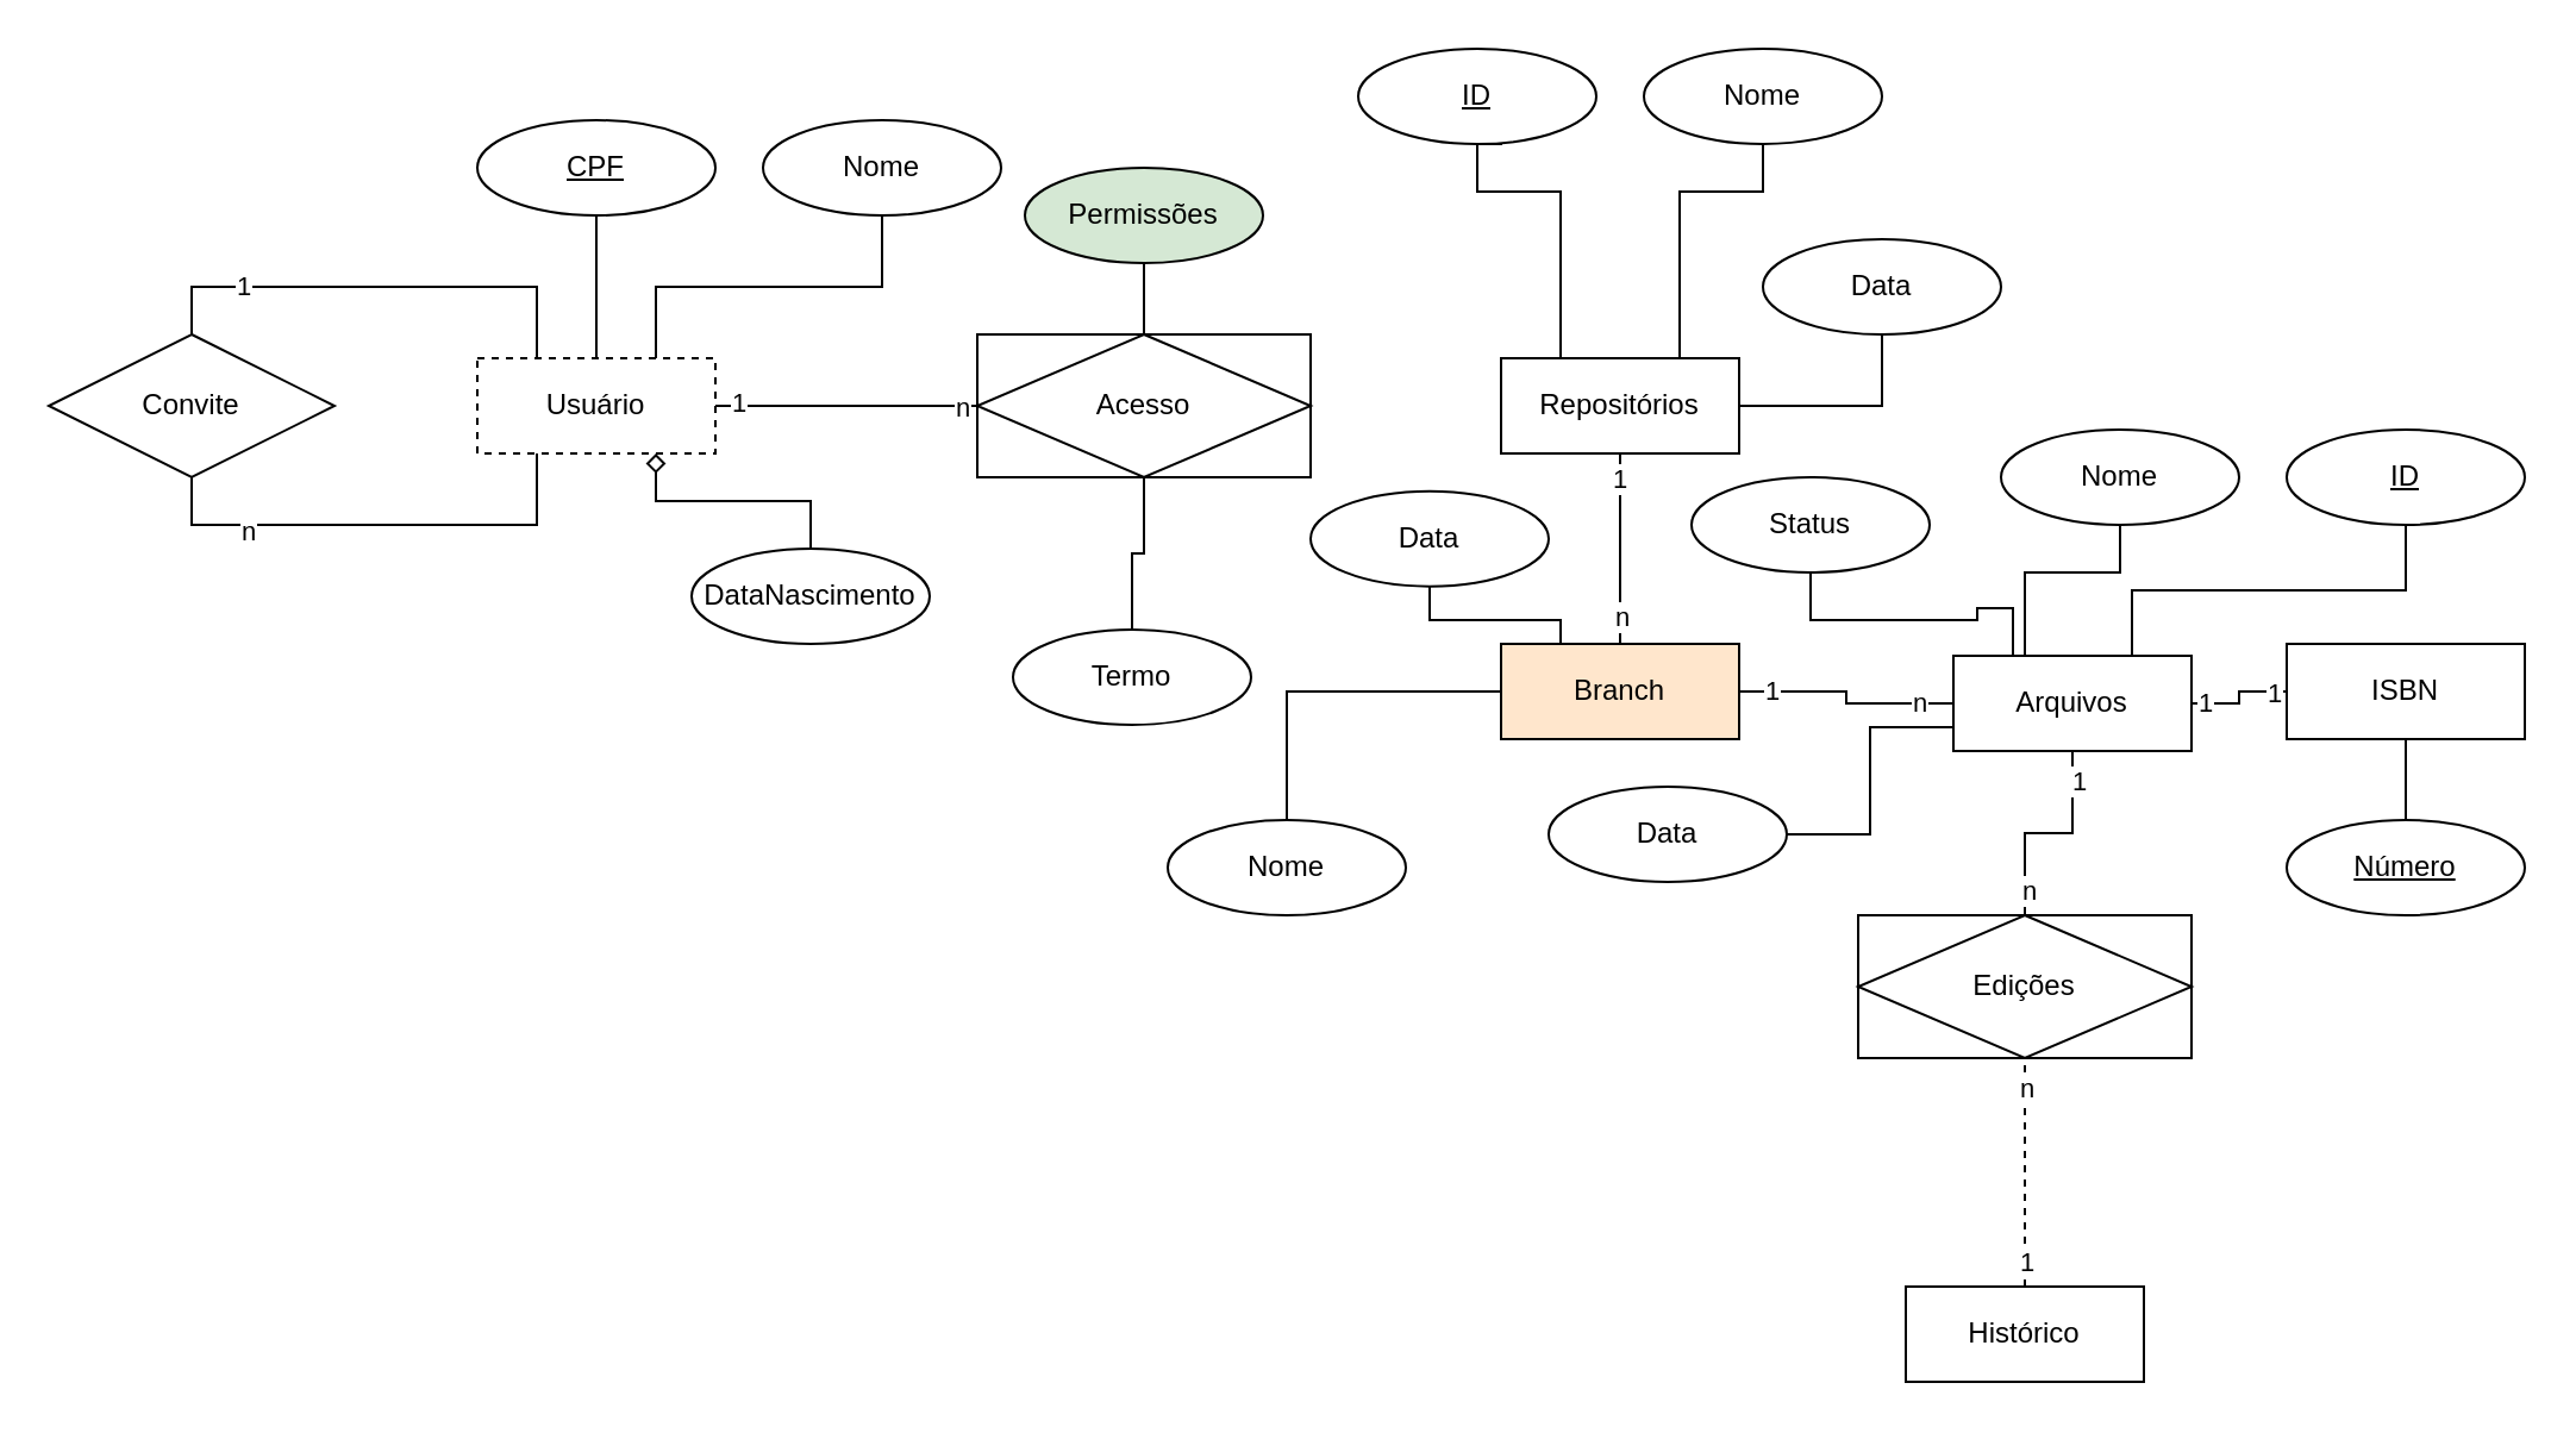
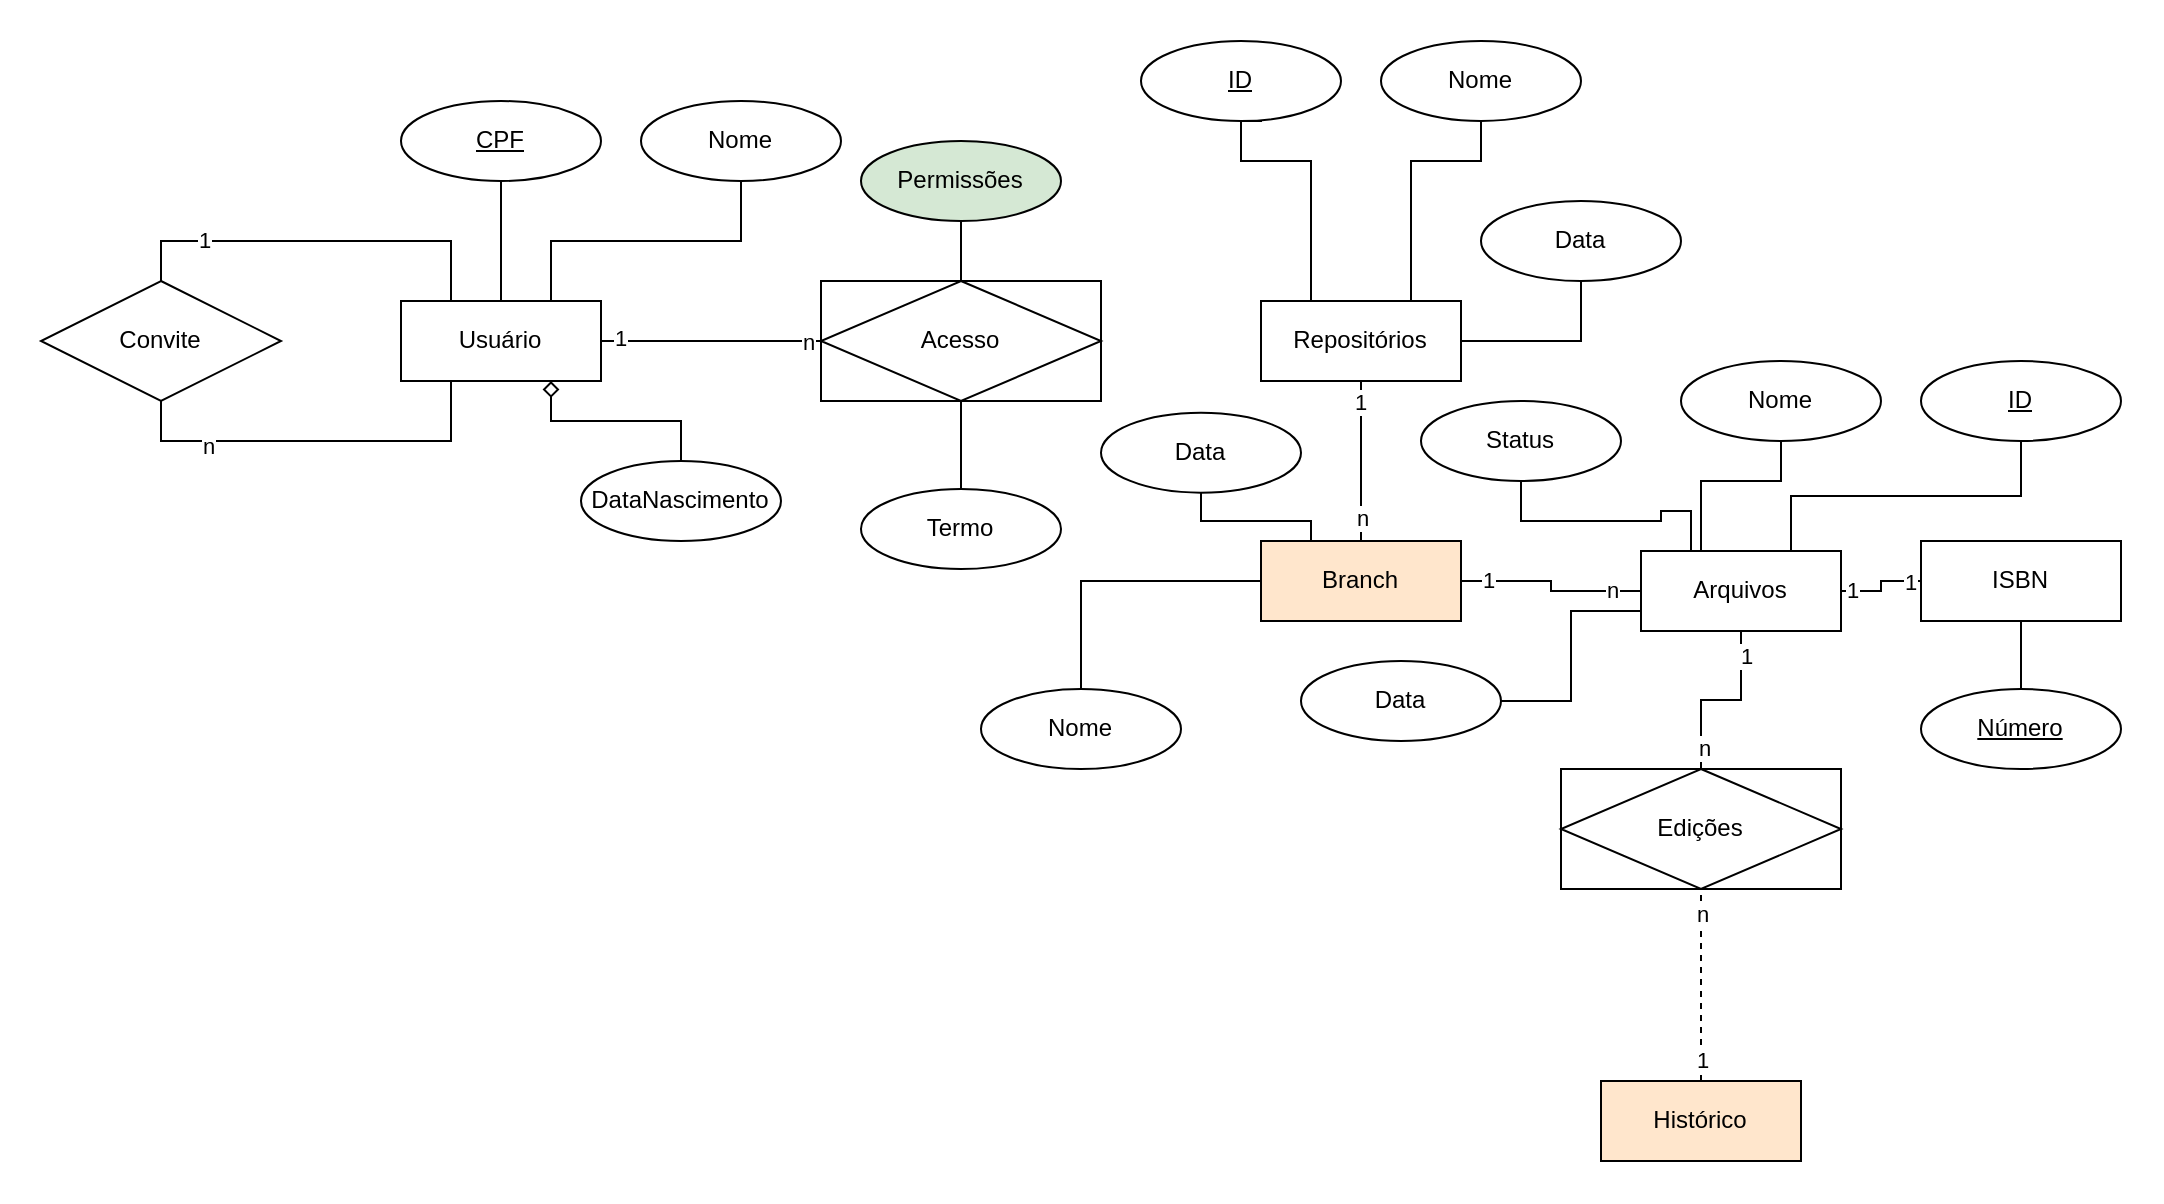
- <mxCell id="8" value="Usuário" style="whiteSpace=wrap;html=1;align=center;dashed=1;" parent="1" vertex="1"><mxGeometry x="200" y="150" width="100" height="40" as="geometry" /></mxCell>
+ <mxCell id="8" value="Usuário" style="whiteSpace=wrap;html=1;align=center;" parent="1" vertex="1"><mxGeometry x="200" y="150" width="100" height="40" as="geometry" /></mxCell>
- <mxCell id="46" value="Termo" style="ellipse;whiteSpace=wrap;html=1;align=center;" parent="1" vertex="1"><mxGeometry x="425" y="264" width="100" height="40" as="geometry" /></mxCell>
+ <mxCell id="46" value="Termo" style="ellipse;whiteSpace=wrap;html=1;align=center;" parent="1" vertex="1"><mxGeometry x="430" y="244" width="100" height="40" as="geometry" /></mxCell>
- <mxCell id="38" value="Histórico" style="whiteSpace=wrap;html=1;align=center;" parent="1" vertex="1"><mxGeometry x="800" y="540" width="100" height="40" as="geometry" /></mxCell>
+ <mxCell id="38" value="Histórico" style="whiteSpace=wrap;html=1;align=center;fillColor=#ffe6cc;" parent="1" vertex="1"><mxGeometry x="800" y="540" width="100" height="40" as="geometry" /></mxCell>
